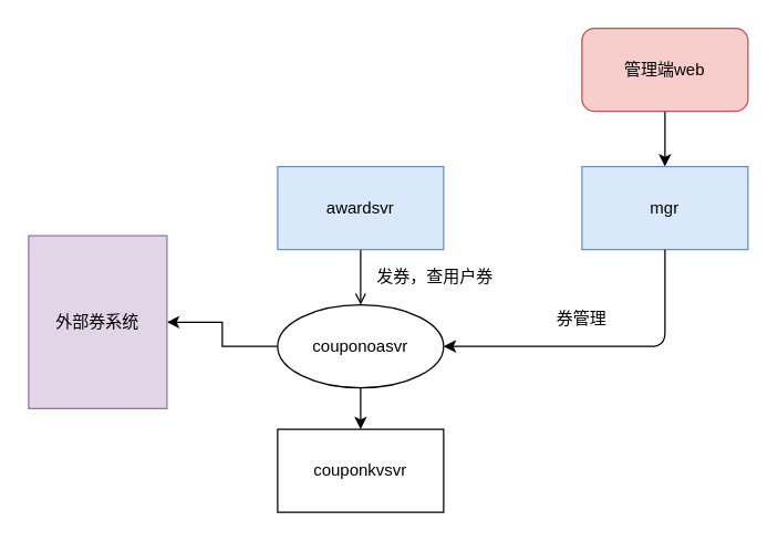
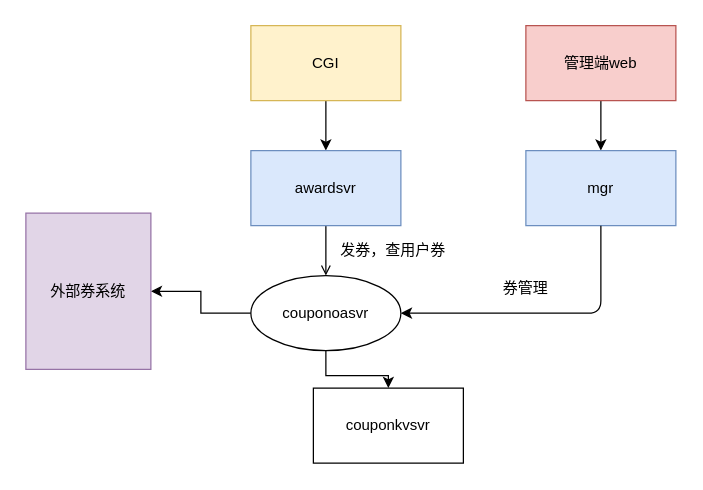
+ <mxCell id="3" value="CGI" style="rounded=0;whiteSpace=wrap;html=1;fillColor=#fff2cc;strokeColor=#d6b656;" vertex="1" parent="1"><mxGeometry x="200" y="20" width="120" height="60" as="geometry" /></mxCell>
- <mxCell id="5" value="管理端web" style="whiteSpace=wrap;html=1;fillColor=#f8cecc;strokeColor=#b85450;rounded=1;" vertex="1" parent="1"><mxGeometry x="420" y="20" width="120" height="60" as="geometry" /></mxCell>
+ <mxCell id="5" value="管理端web" style="rounded=0;whiteSpace=wrap;html=1;fillColor=#f8cecc;strokeColor=#b85450;" vertex="1" parent="1"><mxGeometry x="420" y="20" width="120" height="60" as="geometry" /></mxCell>
+ <mxCell id="2" value="" style="edgeStyle=orthogonalEdgeStyle;rounded=0;orthogonalLoop=1;jettySize=auto;html=1;" edge="1" parent="1" source="3" target="8"><mxGeometry relative="1" as="geometry" /></mxCell>
- <mxCell id="12" value="couponkvsvr" style="rounded=0;whiteSpace=wrap;html=1;" vertex="1" parent="1"><mxGeometry x="200" y="310" width="120" height="60" as="geometry" /></mxCell>
+ <mxCell id="12" value="couponkvsvr" style="rounded=0;whiteSpace=wrap;html=1;" vertex="1" parent="1"><mxGeometry x="250" y="310" width="120" height="60" as="geometry" /></mxCell>
